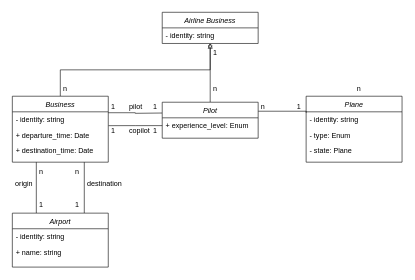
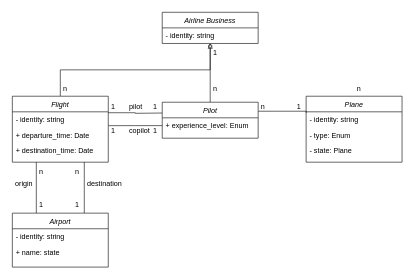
- <mxCell id="12" value="Business" style="swimlane;fontStyle=2;align=center;verticalAlign=top;childLayout=stackLayout;horizontal=1;startSize=26;horizontalStack=0;resizeParent=1;resizeLast=0;collapsible=1;marginBottom=0;rounded=0;shadow=0;strokeWidth=1;" vertex="1" parent="1"><mxGeometry x="20" y="160" width="160" height="110" as="geometry"><mxRectangle x="230" y="140" width="160" height="26" as="alternateBounds" /></mxGeometry></mxCell>
+ <mxCell id="12" value="Flight" style="swimlane;fontStyle=2;align=center;verticalAlign=top;childLayout=stackLayout;horizontal=1;startSize=26;horizontalStack=0;resizeParent=1;resizeLast=0;collapsible=1;marginBottom=0;rounded=0;shadow=0;strokeWidth=1;" vertex="1" parent="1"><mxGeometry x="20" y="160" width="160" height="110" as="geometry"><mxRectangle x="230" y="140" width="160" height="26" as="alternateBounds" /></mxGeometry></mxCell>
- <mxCell id="20" value="+ name: string" style="text;align=left;verticalAlign=top;spacingLeft=4;spacingRight=4;overflow=hidden;rotatable=0;points=[[0,0.5],[1,0.5]];portConstraint=eastwest;" vertex="1" parent="18"><mxGeometry y="52" width="160" height="26" as="geometry" /></mxCell>
+ <mxCell id="20" value="+ name: state" style="text;align=left;verticalAlign=top;spacingLeft=4;spacingRight=4;overflow=hidden;rotatable=0;points=[[0,0.5],[1,0.5]];portConstraint=eastwest;" vertex="1" parent="18"><mxGeometry y="52" width="160" height="26" as="geometry" /></mxCell>
